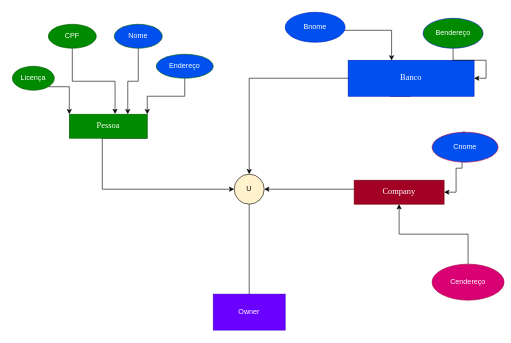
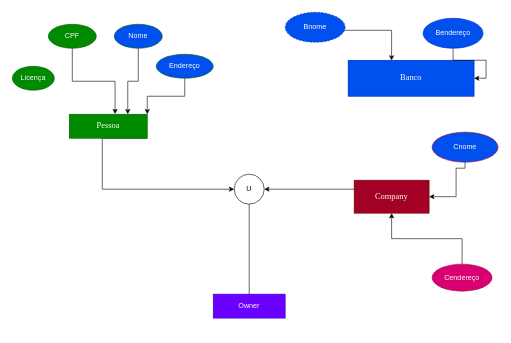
- <mxCell id="20" value="Bnome" style="ellipse;whiteSpace=wrap;html=1;fillColor=#0050ef;fontColor=#ffffff;strokeColor=#001DBC;" vertex="1" parent="1"><mxGeometry x="475" y="20" width="100" height="50" as="geometry" /></mxCell>
+ <mxCell id="20" value="Bnome" style="ellipse;whiteSpace=wrap;html=1;fillColor=#0050ef;fontColor=#ffffff;strokeColor=#001DBC;dashed=1;" vertex="1" parent="1"><mxGeometry x="475" y="20" width="100" height="50" as="geometry" /></mxCell>
- <mxCell id="22" value="Bendereço" style="ellipse;whiteSpace=wrap;html=1;fillColor=#008a00;fontColor=#ffffff;strokeColor=#001DBC;" vertex="1" parent="1"><mxGeometry x="705" y="30" width="100" height="50" as="geometry" /></mxCell>
+ <mxCell id="22" value="Bendereço" style="ellipse;whiteSpace=wrap;html=1;fillColor=#0050ef;fontColor=#ffffff;strokeColor=#001DBC;" vertex="1" parent="1"><mxGeometry x="705" y="30" width="100" height="50" as="geometry" /></mxCell>
- <mxCell id="4" style="edgeStyle=orthogonalEdgeStyle;rounded=0;orthogonalLoop=1;jettySize=auto;html=1;exitX=0.5;exitY=1;exitDx=0;exitDy=0;entryX=0.5;entryY=0;entryDx=0;entryDy=0;" edge="1" parent="1" source="5" target="9"><mxGeometry relative="1" as="geometry"><Array as="points"><mxPoint x="650" y="130" /><mxPoint x="415" y="130" /></Array></mxGeometry></mxCell>
- <mxCell id="11" style="edgeStyle=orthogonalEdgeStyle;rounded=0;orthogonalLoop=1;jettySize=auto;html=1;exitX=1;exitY=1;exitDx=0;exitDy=0;entryX=0;entryY=0;entryDx=0;entryDy=0;" edge="1" parent="1" source="12" target="3"><mxGeometry relative="1" as="geometry" /></mxCell>
- <mxCell id="9" value="U" style="ellipse;whiteSpace=wrap;html=1;aspect=fixed;fillColor=#fff2cc;" vertex="1" parent="1"><mxGeometry x="390" y="290" width="50" height="50" as="geometry" /></mxCell>
+ <mxCell id="9" value="U" style="ellipse;whiteSpace=wrap;html=1;aspect=fixed;" vertex="1" parent="1"><mxGeometry x="390" y="290" width="50" height="50" as="geometry" /></mxCell>
- <mxCell id="7" value="&lt;font face=&quot;Verdana&quot;&gt;&lt;span style=&quot;font-size: 14px;&quot;&gt;Company&lt;/span&gt;&lt;/font&gt;" style="rounded=0;whiteSpace=wrap;html=1;fillColor=#a20025;fontColor=#ffffff;strokeColor=#6F0000;" vertex="1" parent="1"><mxGeometry x="590" y="300" width="150" height="40" as="geometry" /></mxCell>
+ <mxCell id="7" value="&lt;font face=&quot;Verdana&quot;&gt;&lt;span style=&quot;font-size: 14px;&quot;&gt;Company&lt;/span&gt;&lt;/font&gt;" style="rounded=0;whiteSpace=wrap;html=1;fillColor=#a20025;fontColor=#ffffff;strokeColor=#6F0000;" vertex="1" parent="1"><mxGeometry x="590" y="300" width="125" height="55" as="geometry" /></mxCell>
- <mxCell id="26" value="Cendereço" style="ellipse;whiteSpace=wrap;html=1;fillColor=#d80073;fontColor=#ffffff;strokeColor=#A50040;" vertex="1" parent="1"><mxGeometry x="720" y="440" width="120" height="60" as="geometry" /></mxCell>
+ <mxCell id="26" value="Cendereço" style="ellipse;whiteSpace=wrap;html=1;fillColor=#d80073;fontColor=#ffffff;strokeColor=#A50040;" vertex="1" parent="1"><mxGeometry x="720" y="440" width="100" height="45" as="geometry" /></mxCell>
- <mxCell id="10" value="Owner" style="rounded=0;whiteSpace=wrap;html=1;fillColor=#6a00ff;fontColor=#ffffff;strokeColor=#3700CC;" vertex="1" parent="1"><mxGeometry x="355" y="490" width="120" height="60" as="geometry" /></mxCell>
+ <mxCell id="10" value="Owner" style="rounded=0;whiteSpace=wrap;html=1;fillColor=#6a00ff;fontColor=#ffffff;strokeColor=#3700CC;" vertex="1" parent="1"><mxGeometry x="355" y="490" width="120" height="40" as="geometry" /></mxCell>
